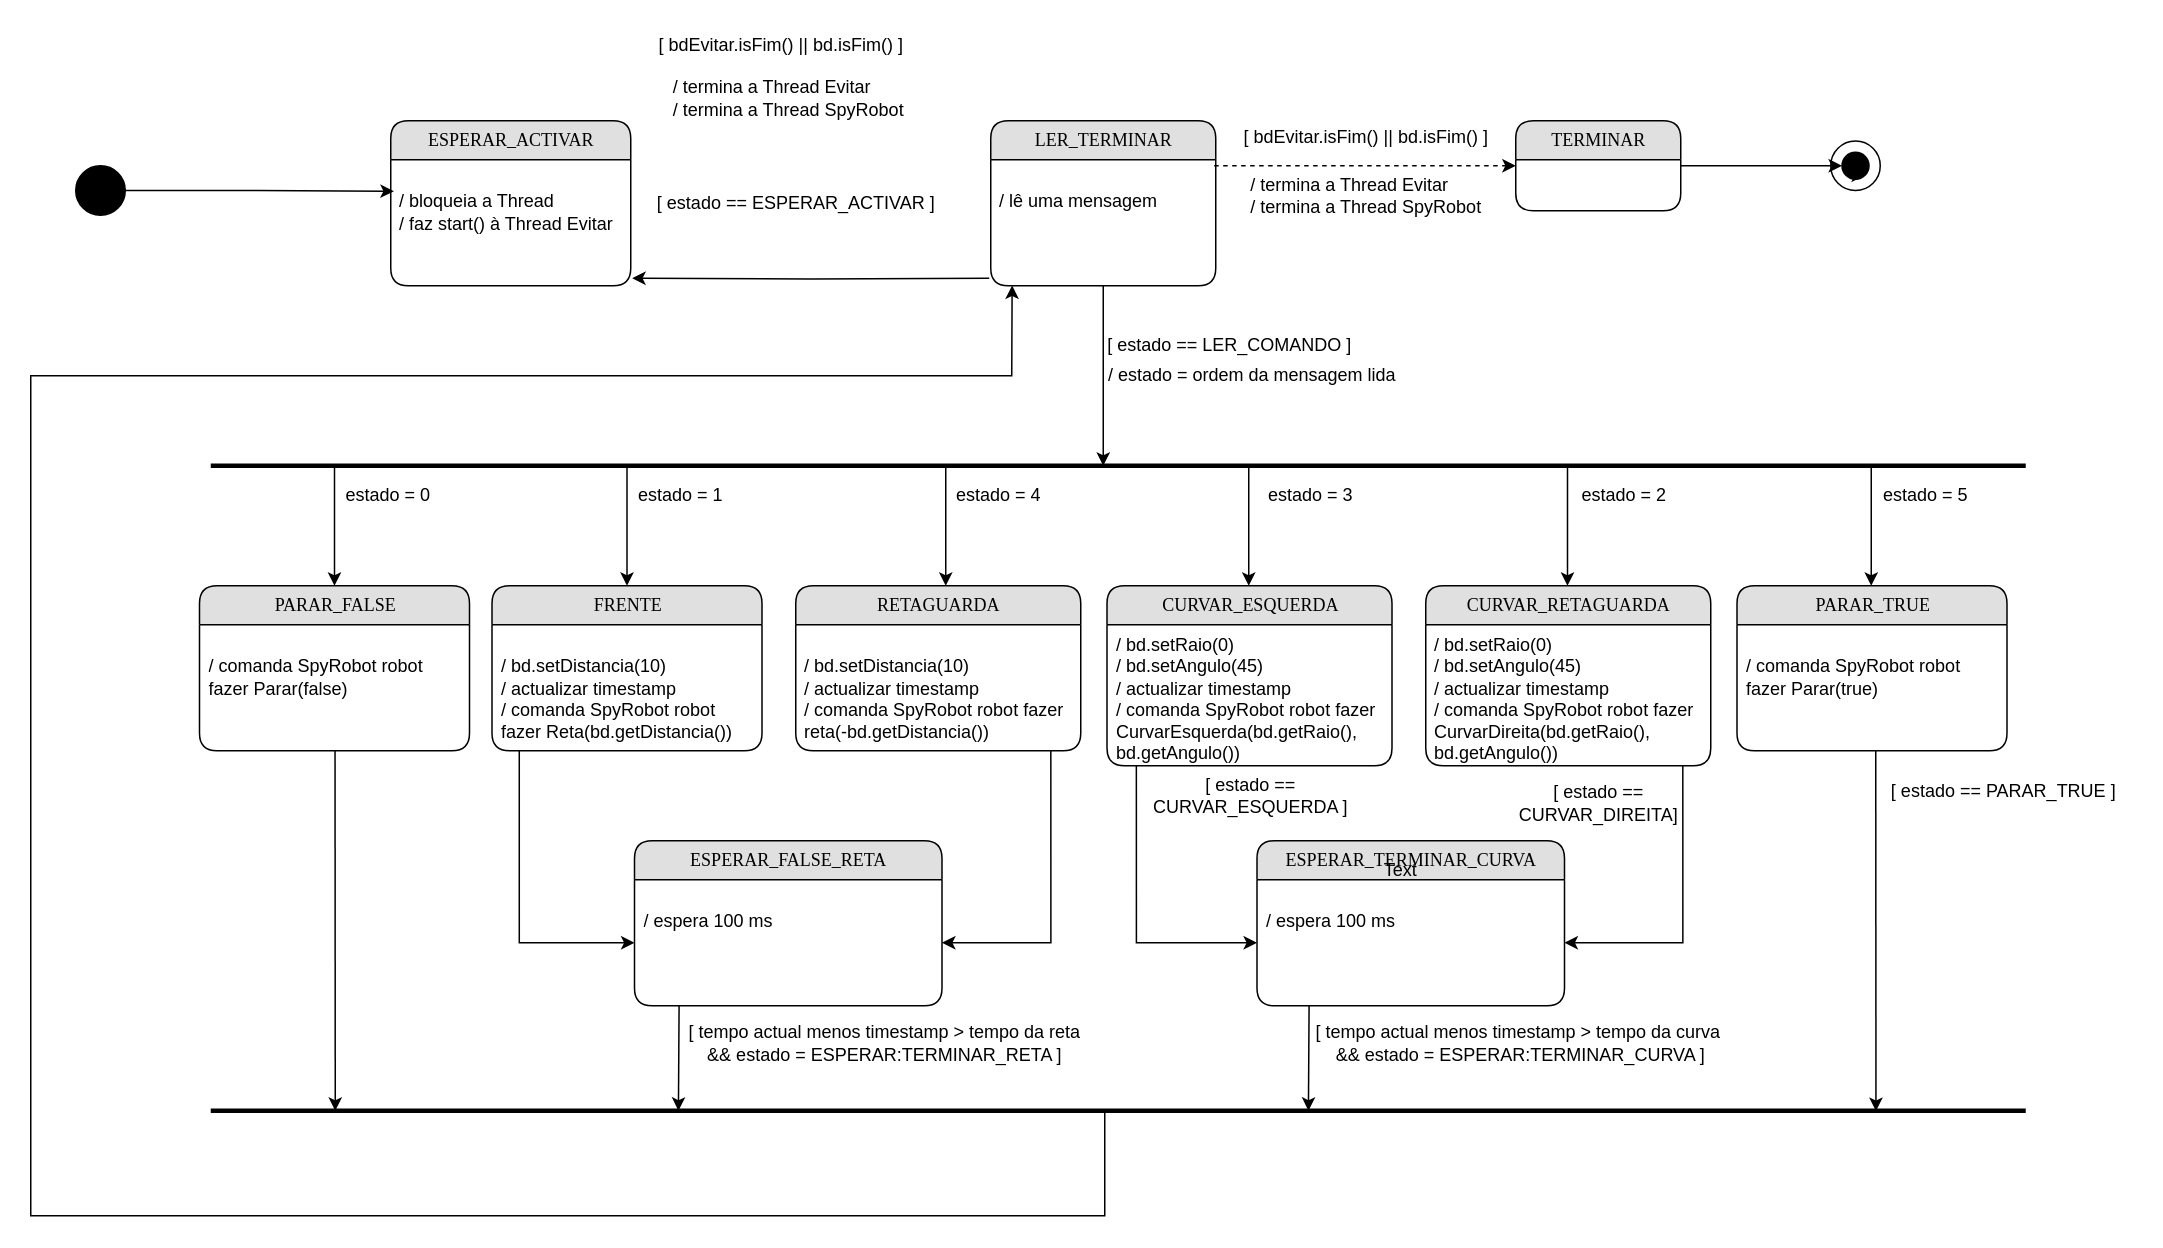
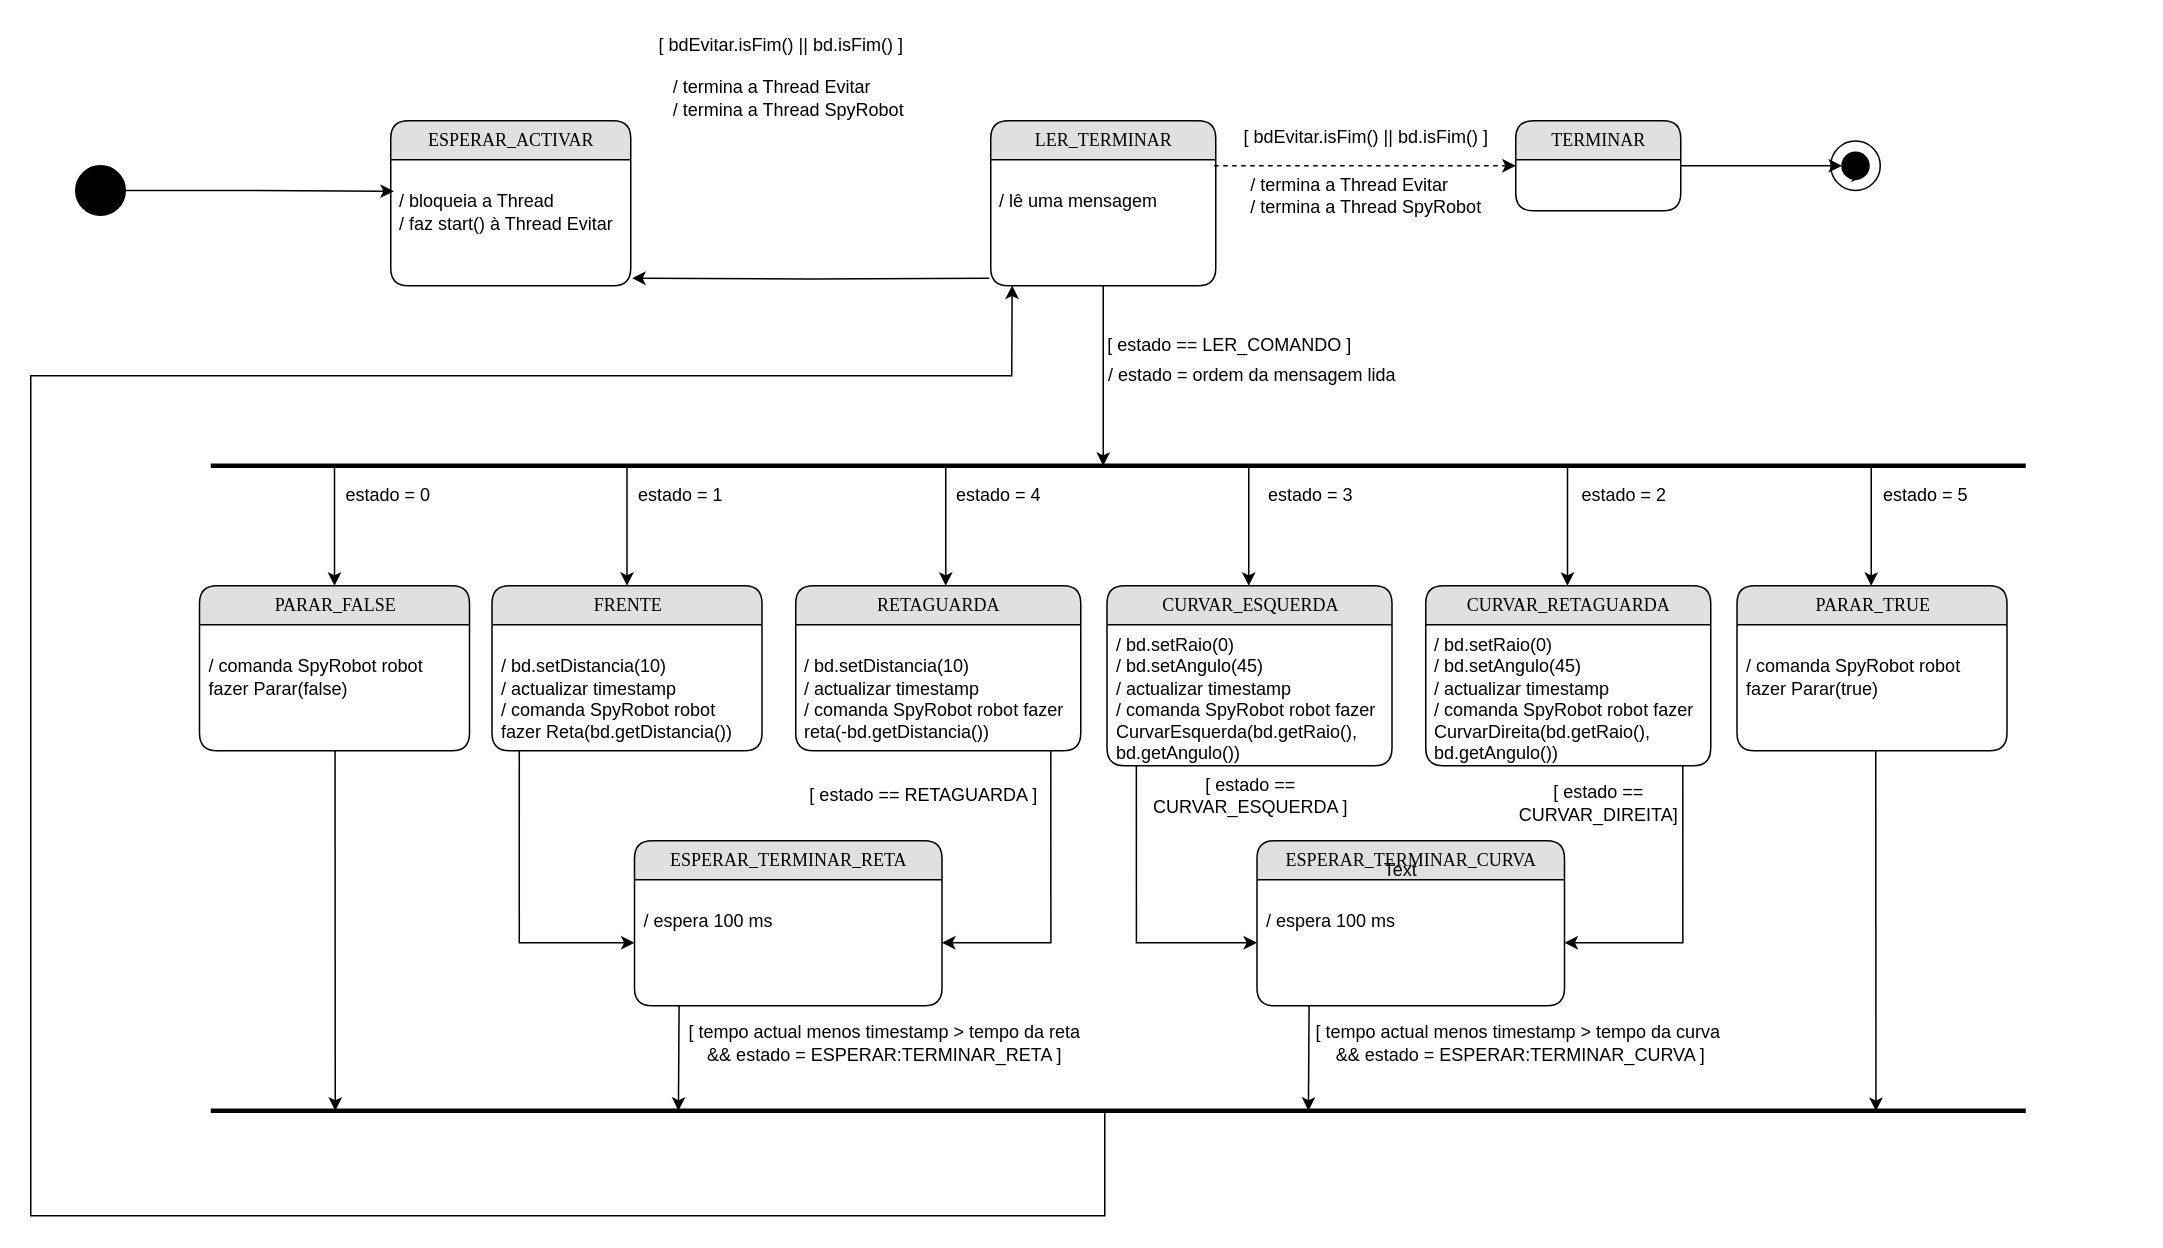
- <mxCell id="9" value="[ estado == ESPERAR_ACTIVAR ]" style="text;html=1;align=center;verticalAlign=middle;resizable=0;points=[];;autosize=1;" vertex="1" parent="1"><mxGeometry x="430" y="125" width="200" height="20" as="geometry" /></mxCell>
- <mxCell id="69" value="[ estado == PARAR_TRUE ]" style="text;html=1;align=center;verticalAlign=middle;resizable=0;points=[];;autosize=1;" vertex="1" parent="1"><mxGeometry x="1250" y="517" width="170" height="20" as="geometry" /></mxCell>
+ <mxCell id="60" value="[ estado == RETAGUARDA ]" style="text;html=1;align=center;verticalAlign=middle;resizable=0;points=[];;autosize=1;" vertex="1" parent="1"><mxGeometry x="530" y="520" width="170" height="20" as="geometry" /></mxCell>
- <mxCell id="50" value="ESPERAR_FALSE_RETA" style="swimlane;html=1;fontStyle=0;childLayout=stackLayout;horizontal=1;startSize=26;fillColor=#e0e0e0;horizontalStack=0;resizeParent=1;resizeLast=0;collapsible=1;marginBottom=0;swimlaneFillColor=#ffffff;align=center;rounded=1;shadow=0;comic=0;labelBackgroundColor=none;strokeWidth=1;fontFamily=Verdana;fontSize=12" vertex="1" parent="1"><mxGeometry x="422.5" y="560" width="205" height="110" as="geometry" /></mxCell>
+ <mxCell id="50" value="ESPERAR_TERMINAR_RETA" style="swimlane;html=1;fontStyle=0;childLayout=stackLayout;horizontal=1;startSize=26;fillColor=#e0e0e0;horizontalStack=0;resizeParent=1;resizeLast=0;collapsible=1;marginBottom=0;swimlaneFillColor=#ffffff;align=center;rounded=1;shadow=0;comic=0;labelBackgroundColor=none;strokeWidth=1;fontFamily=Verdana;fontSize=12" vertex="1" parent="1"><mxGeometry x="422.5" y="560" width="205" height="110" as="geometry" /></mxCell>
